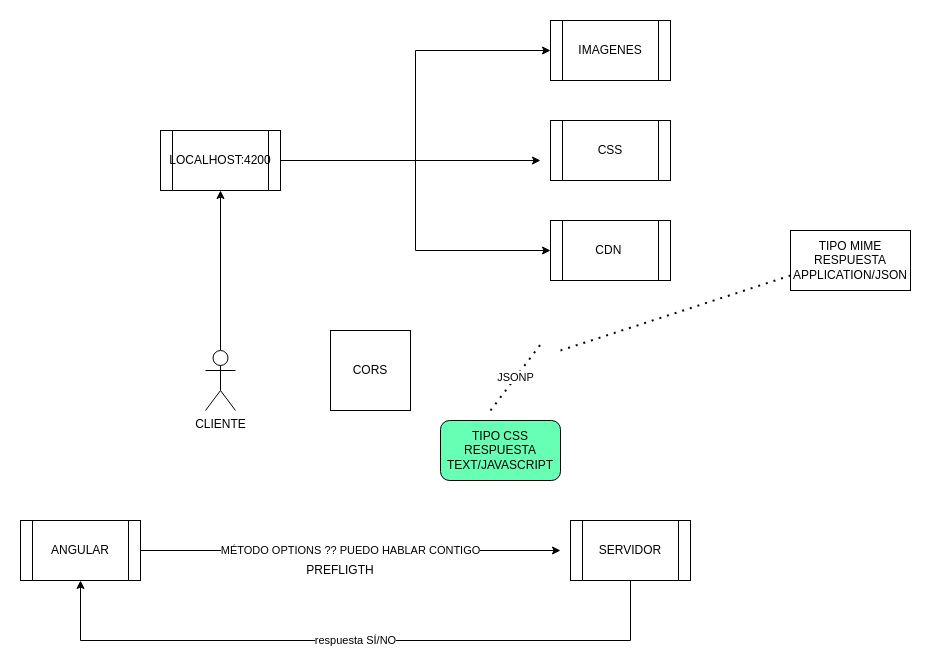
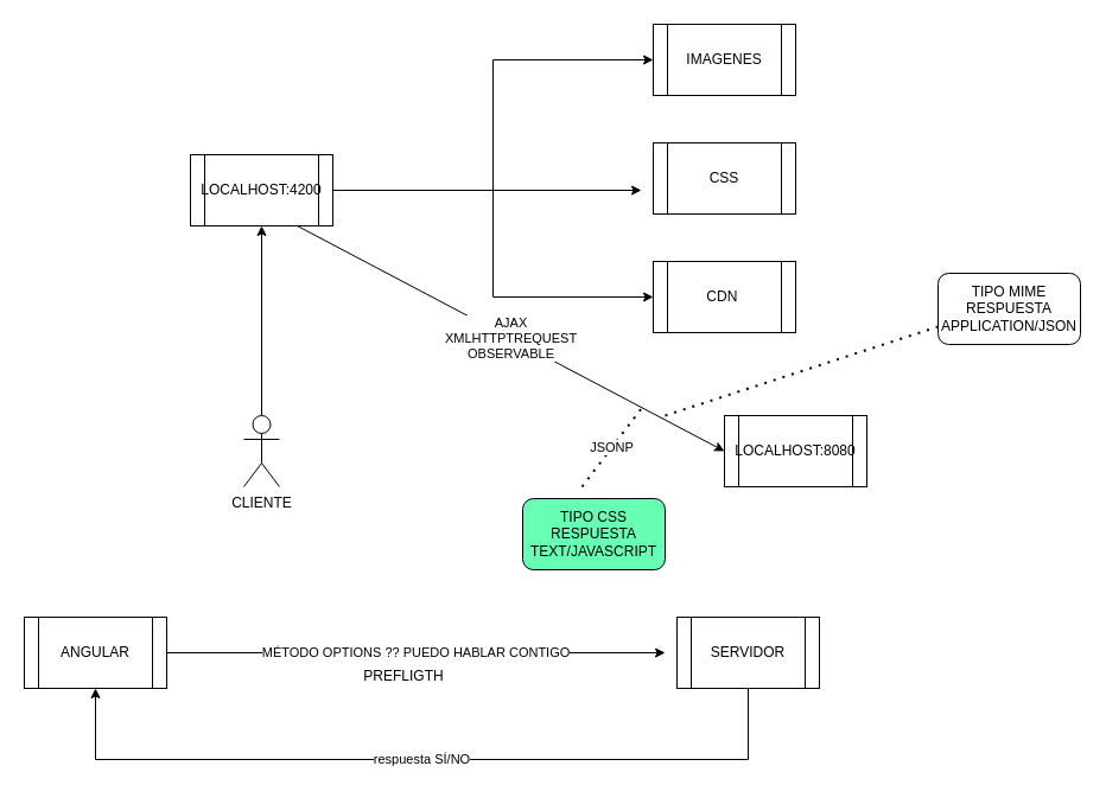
- <mxCell id="18" value="TIPO MIME RESPUESTA&lt;br&gt;APPLICATION/JSON" style="whiteSpace=wrap;html=1;rounded=0;" parent="1" vertex="1"><mxGeometry x="790" y="230" width="120" height="60" as="geometry" /></mxCell>
+ <mxCell id="18" value="TIPO MIME RESPUESTA&lt;br&gt;APPLICATION/JSON" style="rounded=1;whiteSpace=wrap;html=1;" parent="1" vertex="1"><mxGeometry x="790" y="230" width="120" height="60" as="geometry" /></mxCell>
+ <mxCell id="12" value="AJAX&lt;br&gt;XMLHTTPTREQUEST&lt;br&gt;OBSERVABLE" style="endArrow=classic;html=1;exitX=0.75;exitY=1;exitDx=0;exitDy=0;entryX=0;entryY=0.5;entryDx=0;entryDy=0;" parent="1" source="7" target="11" edge="1"><mxGeometry width="50" height="50" relative="1" as="geometry"><mxPoint x="470" y="420" as="sourcePoint" /><mxPoint x="520" y="370" as="targetPoint" /></mxGeometry></mxCell>
- <mxCell id="13" value="CORS" style="whiteSpace=wrap;html=1;aspect=fixed;" parent="1" vertex="1"><mxGeometry x="330" y="330" width="80" height="80" as="geometry" /></mxCell>
+ <mxCell id="11" value="LOCALHOST:8080" style="shape=process;whiteSpace=wrap;html=1;backgroundOutline=1;" parent="1" vertex="1"><mxGeometry x="610" y="350" width="120" height="60" as="geometry" /></mxCell>
